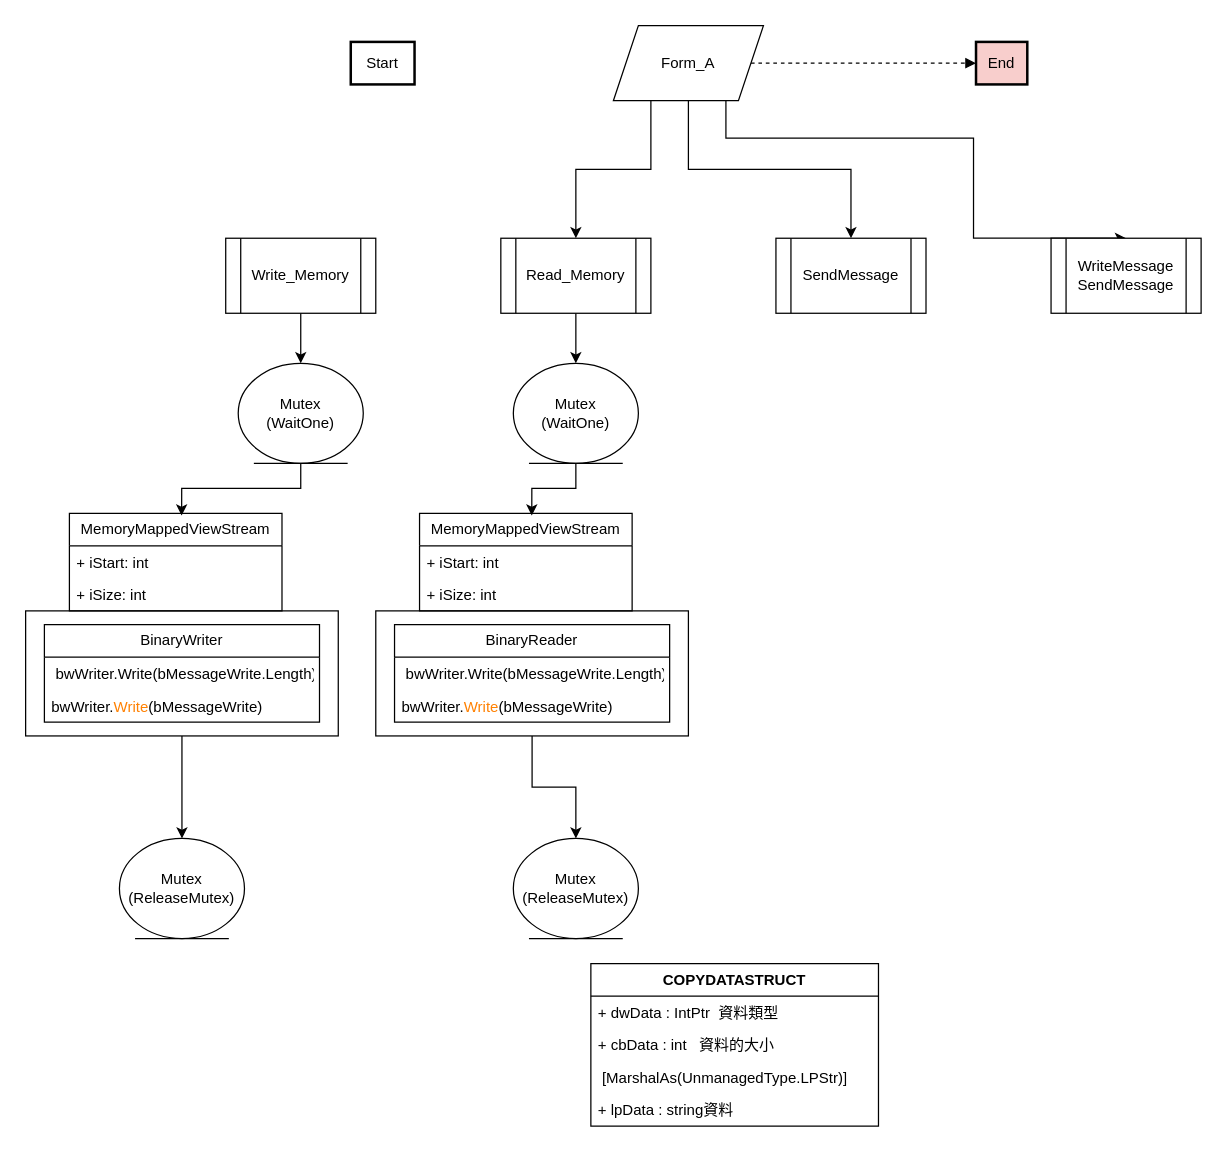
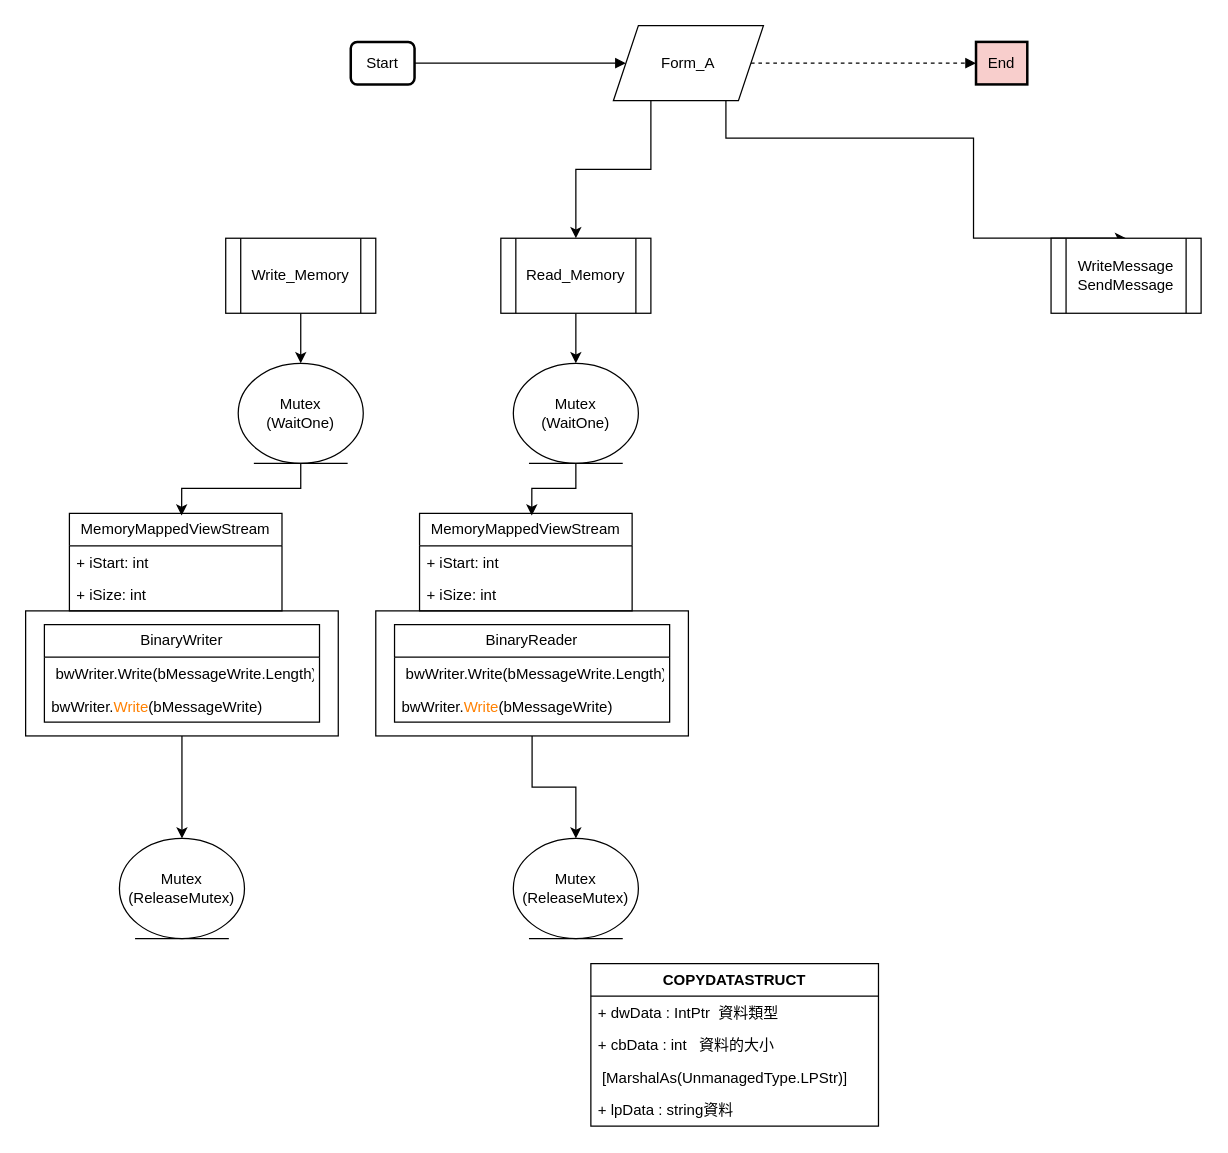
- <mxCell id="2" value="Start" style="whiteSpace=wrap;strokeWidth=2;" parent="1" vertex="1"><mxGeometry x="280" y="33" width="51" height="34" as="geometry" /></mxCell>
+ <mxCell id="2" value="Start" style="whiteSpace=wrap;strokeWidth=2;rounded=1;" parent="1" vertex="1"><mxGeometry x="280" y="33" width="51" height="34" as="geometry" /></mxCell>
+ <mxCell id="4" value="" style="curved=1;startArrow=none;endArrow=block;exitX=0.993;exitY=0.5;" parent="1" source="2" target="11" edge="1"><mxGeometry relative="1" as="geometry"><Array as="points" /><mxPoint x="460" y="50" as="targetPoint" /></mxGeometry></mxCell>
- <mxCell id="9" style="edgeStyle=orthogonalEdgeStyle;rounded=0;orthogonalLoop=1;jettySize=auto;html=1;exitX=0.5;exitY=1;exitDx=0;exitDy=0;entryX=0.5;entryY=0;entryDx=0;entryDy=0;" edge="1" parent="1" source="11" target="14"><mxGeometry relative="1" as="geometry" /></mxCell>
- <mxCell id="14" value="SendMessage" style="shape=process;whiteSpace=wrap;html=1;backgroundOutline=1;" vertex="1" parent="1"><mxGeometry x="620" y="190" width="120" height="60" as="geometry" /></mxCell>
